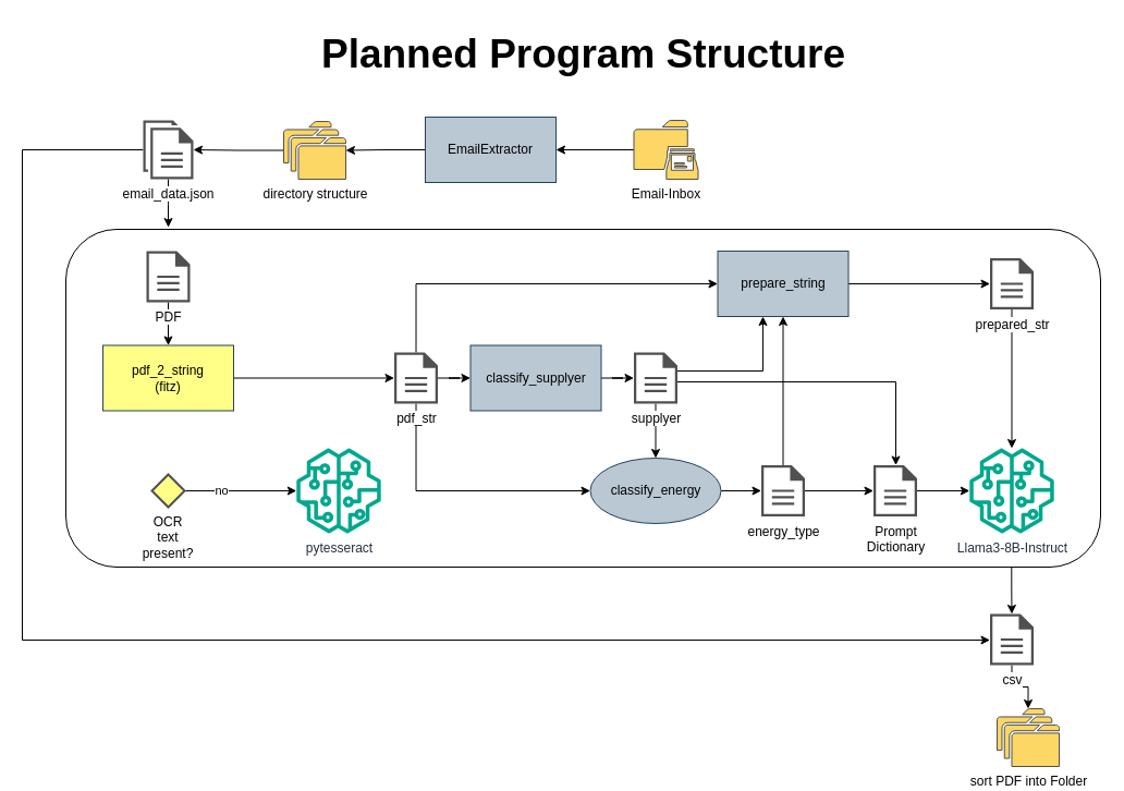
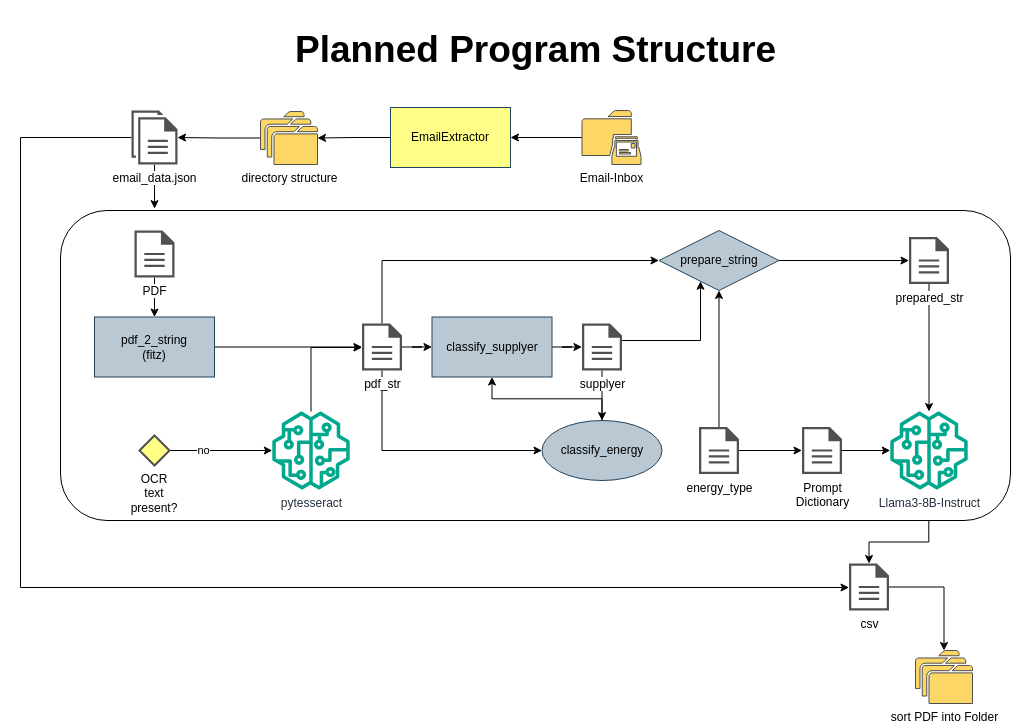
- <mxCell id="12" value="EmailExtractor" style="rounded=0;whiteSpace=wrap;html=1;fillColor=#bac8d3;strokeColor=#23445d;" vertex="1" parent="1"><mxGeometry x="390" y="107" width="120" height="60" as="geometry" /></mxCell>
+ <mxCell id="12" value="EmailExtractor" style="rounded=0;whiteSpace=wrap;html=1;fillColor=#ffff88;strokeColor=#23445d;" vertex="1" parent="1"><mxGeometry x="390" y="107" width="120" height="60" as="geometry" /></mxCell>
- <mxCell id="15" value="prepare_string" style="rounded=0;whiteSpace=wrap;html=1;fillColor=#bac8d3;strokeColor=#23445d;" vertex="1" parent="1"><mxGeometry x="658.5" y="230" width="120" height="60" as="geometry" /></mxCell>
+ <mxCell id="15" value="prepare_string" style="rhombus;whiteSpace=wrap;html=1;fillColor=#bac8d3;strokeColor=#23445d;" vertex="1" parent="1"><mxGeometry x="658.5" y="230" width="120" height="60" as="geometry" /></mxCell>
- <mxCell id="6" value="&lt;div&gt;pdf_2_string&lt;br&gt;&lt;/div&gt;&lt;div&gt;(fitz)&lt;br&gt;&lt;/div&gt;" style="rounded=0;whiteSpace=wrap;html=1;fillColor=#ffff88;strokeColor=#23445d;" vertex="1" parent="1"><mxGeometry x="94" y="316.5" width="120" height="60" as="geometry" /></mxCell>
+ <mxCell id="6" value="&lt;div&gt;pdf_2_string&lt;br&gt;&lt;/div&gt;&lt;div&gt;(fitz)&lt;br&gt;&lt;/div&gt;" style="rounded=0;whiteSpace=wrap;html=1;fillColor=#bac8d3;strokeColor=#23445d;" vertex="1" parent="1"><mxGeometry x="94" y="316.5" width="120" height="60" as="geometry" /></mxCell>
- <mxCell id="27" value="" style="edgeStyle=orthogonalEdgeStyle;rounded=0;orthogonalLoop=1;jettySize=auto;html=1;" edge="1" parent="1" source="25" target="31"><mxGeometry relative="1" as="geometry"><Array as="points"><mxPoint x="822" y="350" /></Array></mxGeometry></mxCell>
+ <mxCell id="39" value="" style="edgeStyle=orthogonalEdgeStyle;rounded=0;orthogonalLoop=1;jettySize=auto;html=1;" edge="1" parent="1" source="40" target="22"><mxGeometry relative="1" as="geometry"><mxPoint x="298" y="429" as="targetPoint" /><Array as="points"><mxPoint x="310" y="429" /><mxPoint x="310" y="347" /></Array></mxGeometry></mxCell>
- <mxCell id="9" value="" style="edgeStyle=orthogonalEdgeStyle;rounded=0;orthogonalLoop=1;jettySize=auto;html=1;" edge="1" parent="1" source="10" target="29"><mxGeometry relative="1" as="geometry" /></mxCell>
+ <mxCell id="9" value="" style="edgeStyle=orthogonalEdgeStyle;rounded=0;orthogonalLoop=1;jettySize=auto;html=1;" edge="1" parent="1" source="10" target="8"><mxGeometry relative="1" as="geometry" /></mxCell>
- <mxCell id="18" value="csv" style="sketch=0;pointerEvents=1;shadow=0;dashed=0;html=1;strokeColor=none;fillColor=#505050;labelPosition=center;verticalLabelPosition=bottom;verticalAlign=top;outlineConnect=0;align=center;shape=mxgraph.office.concepts.document;labelBackgroundColor=default;" vertex="1" parent="1"><mxGeometry x="908.5" y="563" width="40" height="47" as="geometry" /></mxCell>
+ <mxCell id="18" value="csv" style="sketch=0;pointerEvents=1;shadow=0;dashed=0;html=1;strokeColor=none;fillColor=#505050;labelPosition=center;verticalLabelPosition=bottom;verticalAlign=top;outlineConnect=0;align=center;shape=mxgraph.office.concepts.document;labelBackgroundColor=default;" vertex="1" parent="1"><mxGeometry x="848.5" y="563" width="40" height="47" as="geometry" /></mxCell>
